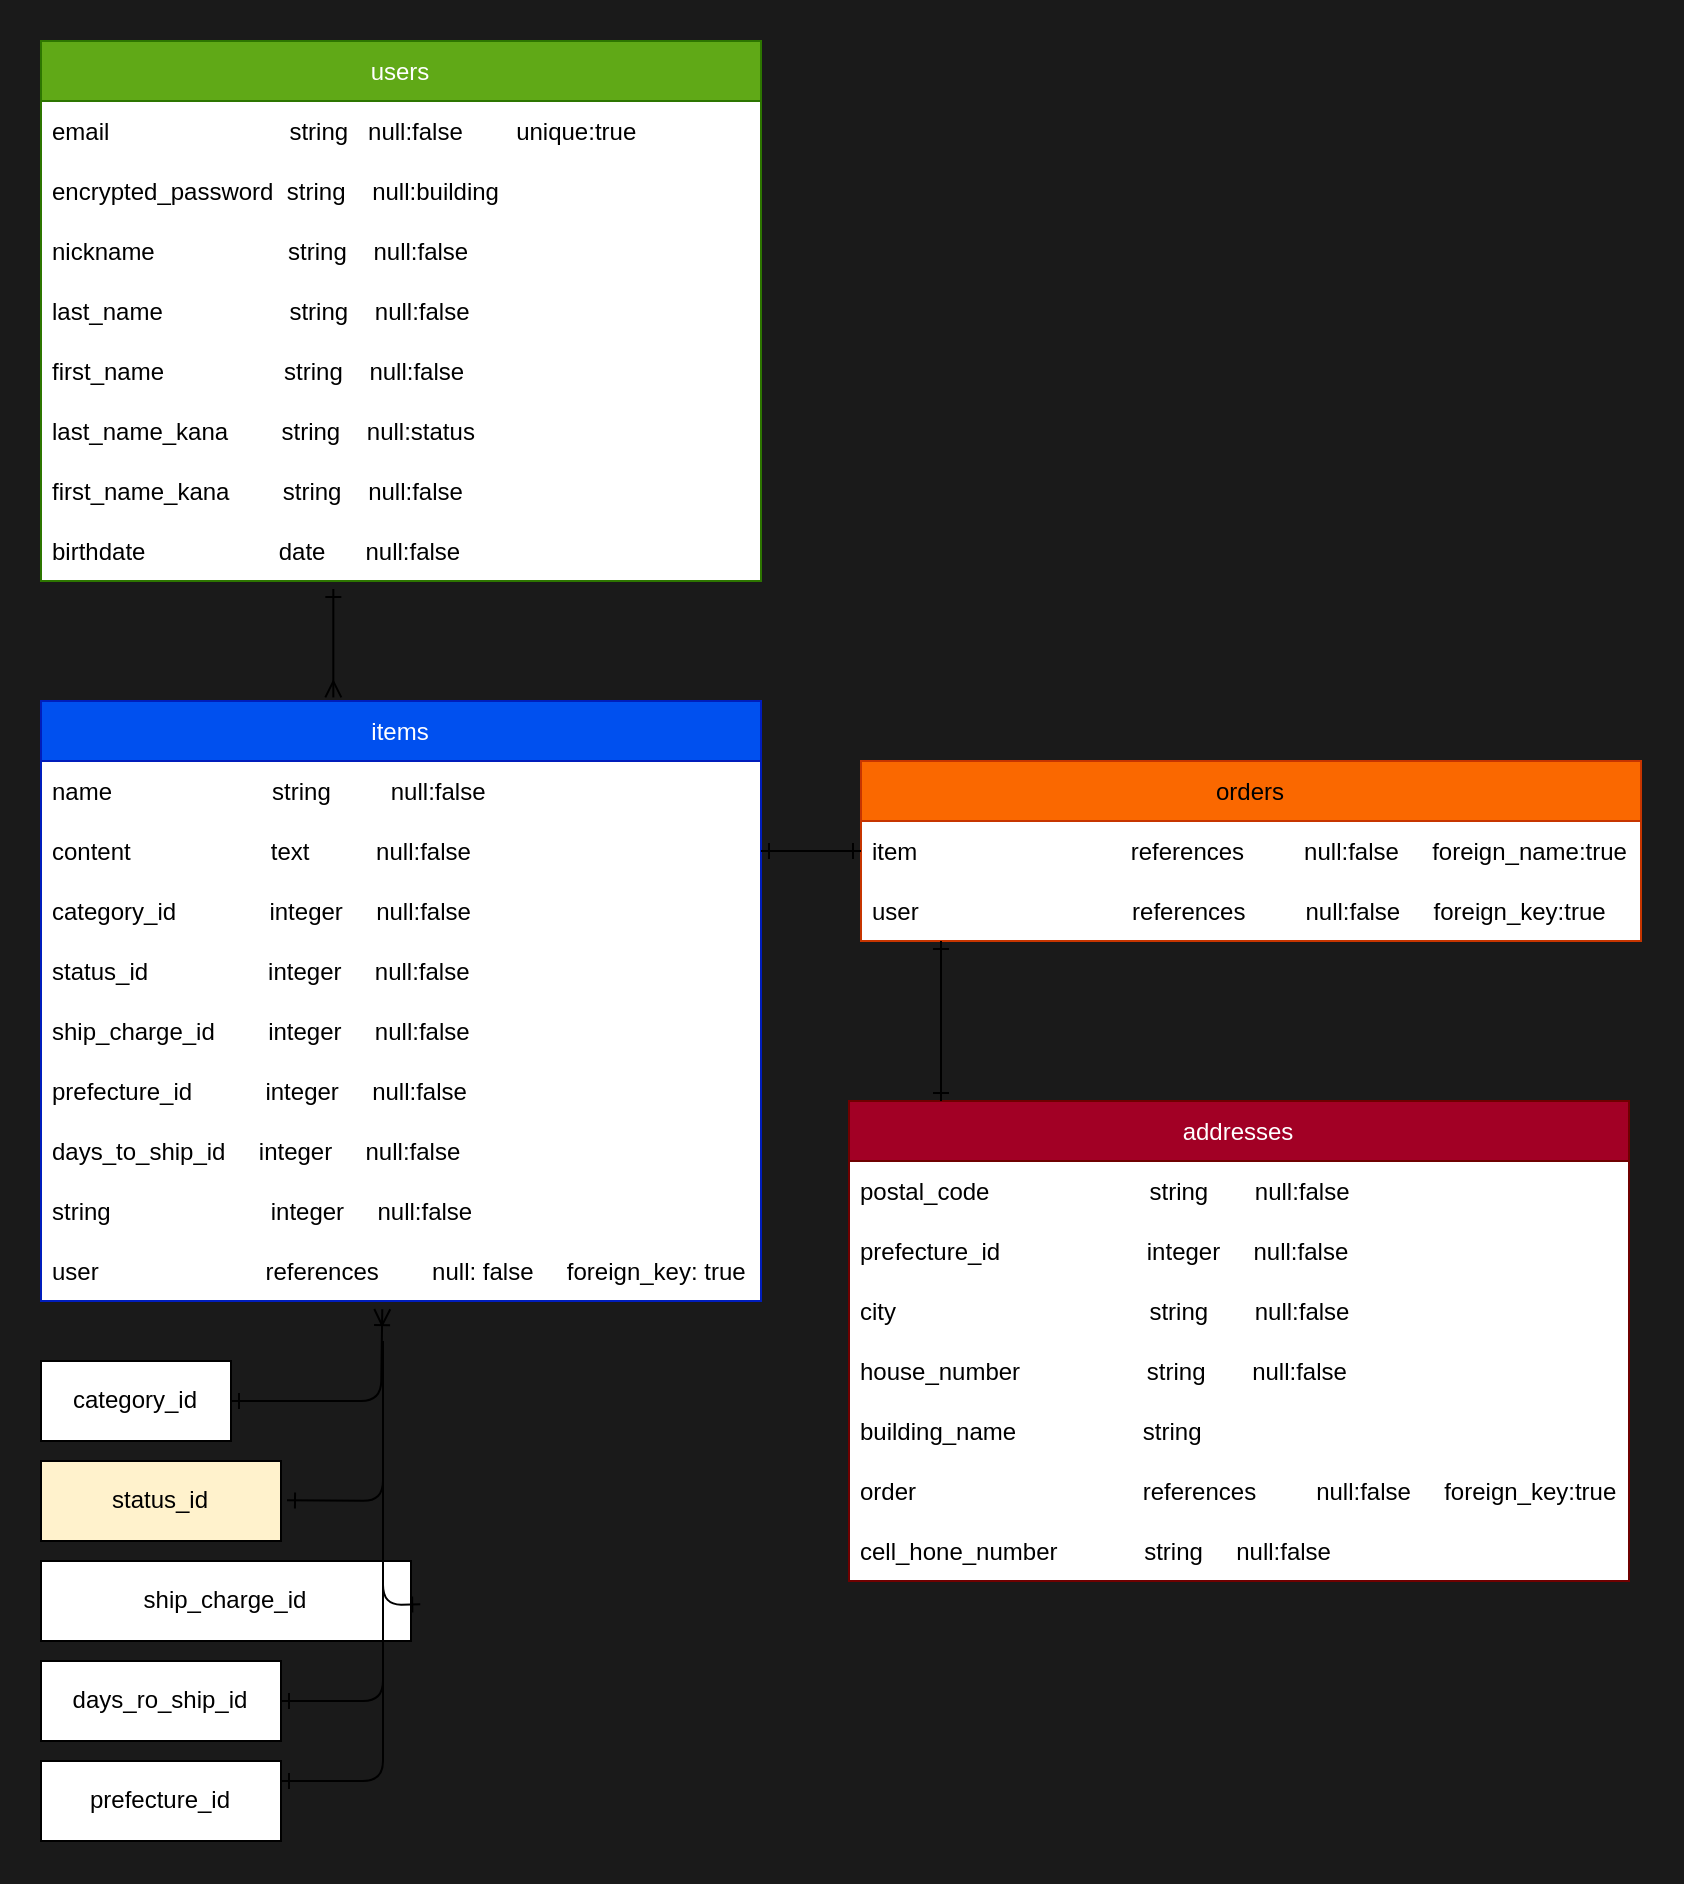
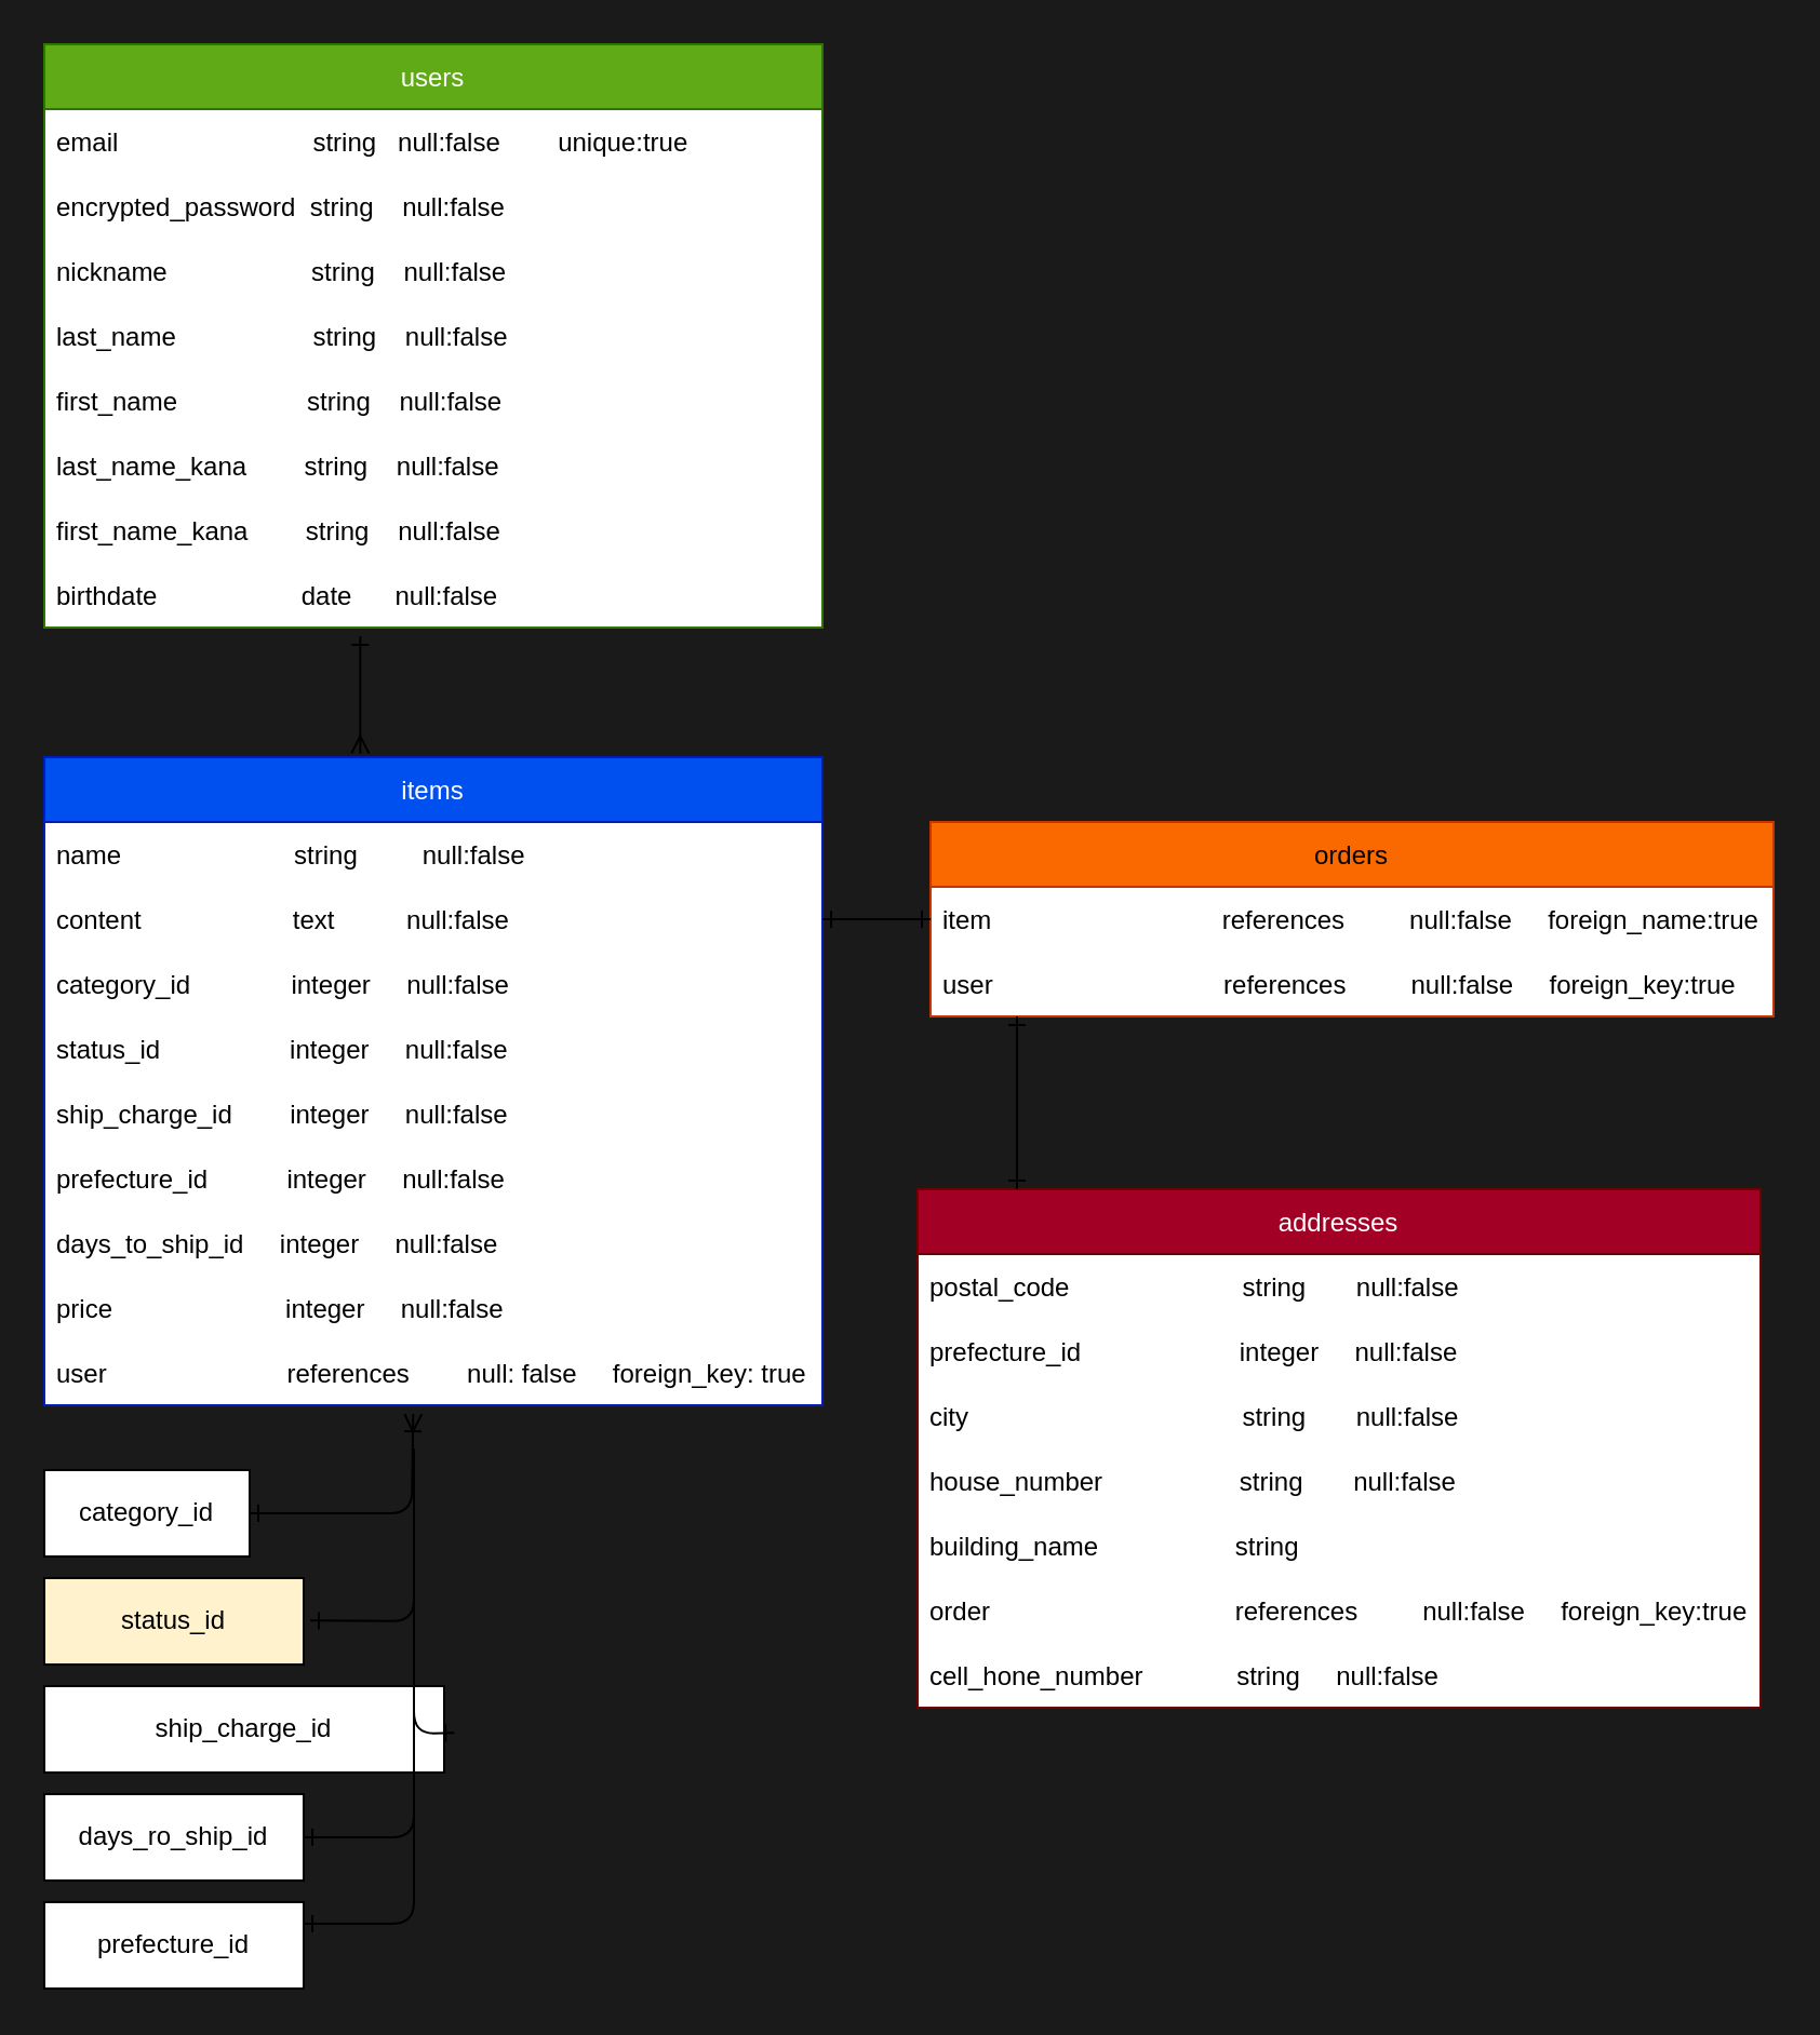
- <mxCell id="4" value="encrypted_password  string    null:building" style="text;strokeColor=none;fillColor=none;align=left;verticalAlign=middle;spacingLeft=4;spacingRight=4;overflow=hidden;points=[[0,0.5],[1,0.5]];portConstraint=eastwest;rotatable=0;" parent="2" vertex="1"><mxGeometry y="60" width="360" height="30" as="geometry" /></mxCell>
+ <mxCell id="4" value="encrypted_password  string    null:false" style="text;strokeColor=none;fillColor=none;align=left;verticalAlign=middle;spacingLeft=4;spacingRight=4;overflow=hidden;points=[[0,0.5],[1,0.5]];portConstraint=eastwest;rotatable=0;" parent="2" vertex="1"><mxGeometry y="60" width="360" height="30" as="geometry" /></mxCell>
- <mxCell id="8" value="last_name_kana        string    null:status" style="text;strokeColor=none;fillColor=none;align=left;verticalAlign=middle;spacingLeft=4;spacingRight=4;overflow=hidden;points=[[0,0.5],[1,0.5]];portConstraint=eastwest;rotatable=0;" parent="2" vertex="1"><mxGeometry y="180" width="360" height="30" as="geometry" /></mxCell>
+ <mxCell id="8" value="last_name_kana        string    null:false" style="text;strokeColor=none;fillColor=none;align=left;verticalAlign=middle;spacingLeft=4;spacingRight=4;overflow=hidden;points=[[0,0.5],[1,0.5]];portConstraint=eastwest;rotatable=0;" parent="2" vertex="1"><mxGeometry y="180" width="360" height="30" as="geometry" /></mxCell>
- <mxCell id="19" value="string                        integer     null:false" style="text;strokeColor=none;fillColor=none;align=left;verticalAlign=middle;spacingLeft=4;spacingRight=4;overflow=hidden;points=[[0,0.5],[1,0.5]];portConstraint=eastwest;rotatable=0;fontStyle=0" parent="11" vertex="1"><mxGeometry y="240" width="360" height="30" as="geometry" /></mxCell>
+ <mxCell id="19" value="price                        integer     null:false" style="text;strokeColor=none;fillColor=none;align=left;verticalAlign=middle;spacingLeft=4;spacingRight=4;overflow=hidden;points=[[0,0.5],[1,0.5]];portConstraint=eastwest;rotatable=0;fontStyle=0" parent="11" vertex="1"><mxGeometry y="240" width="360" height="30" as="geometry" /></mxCell>
